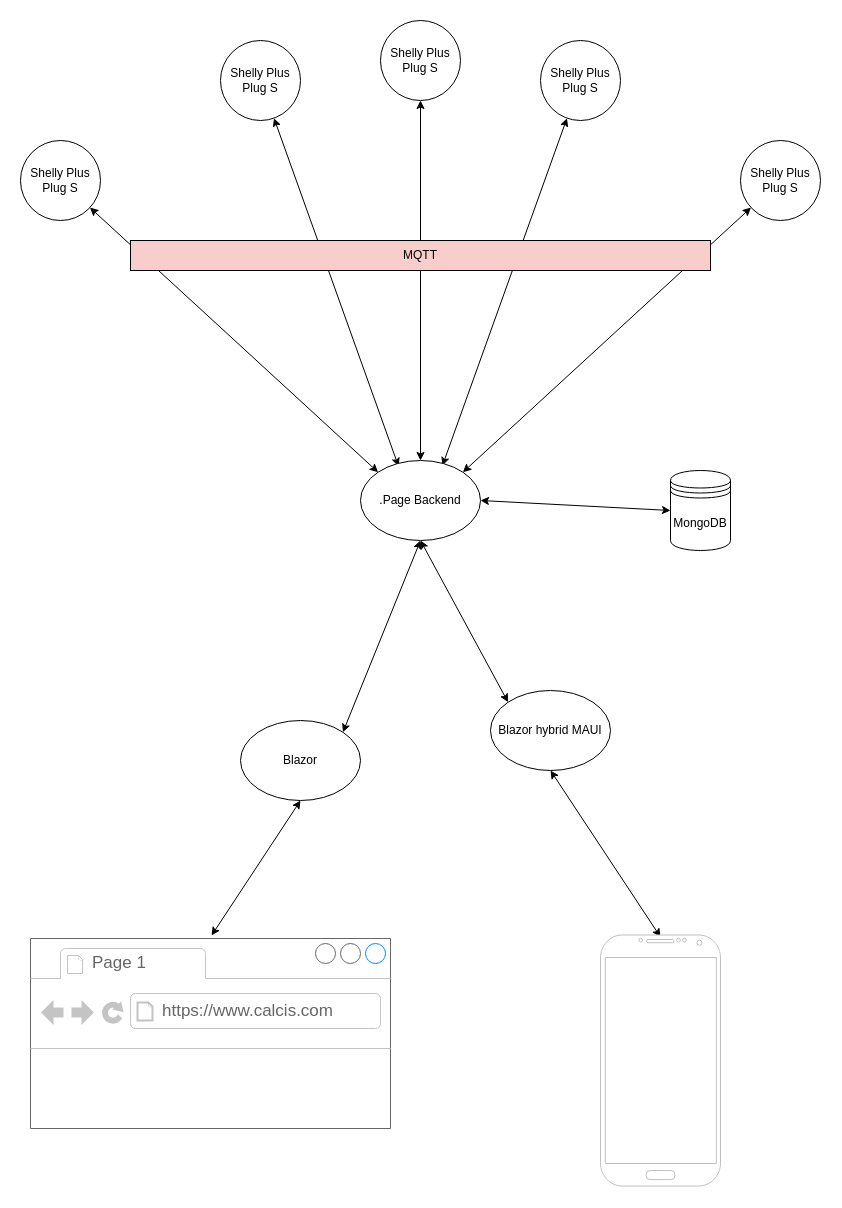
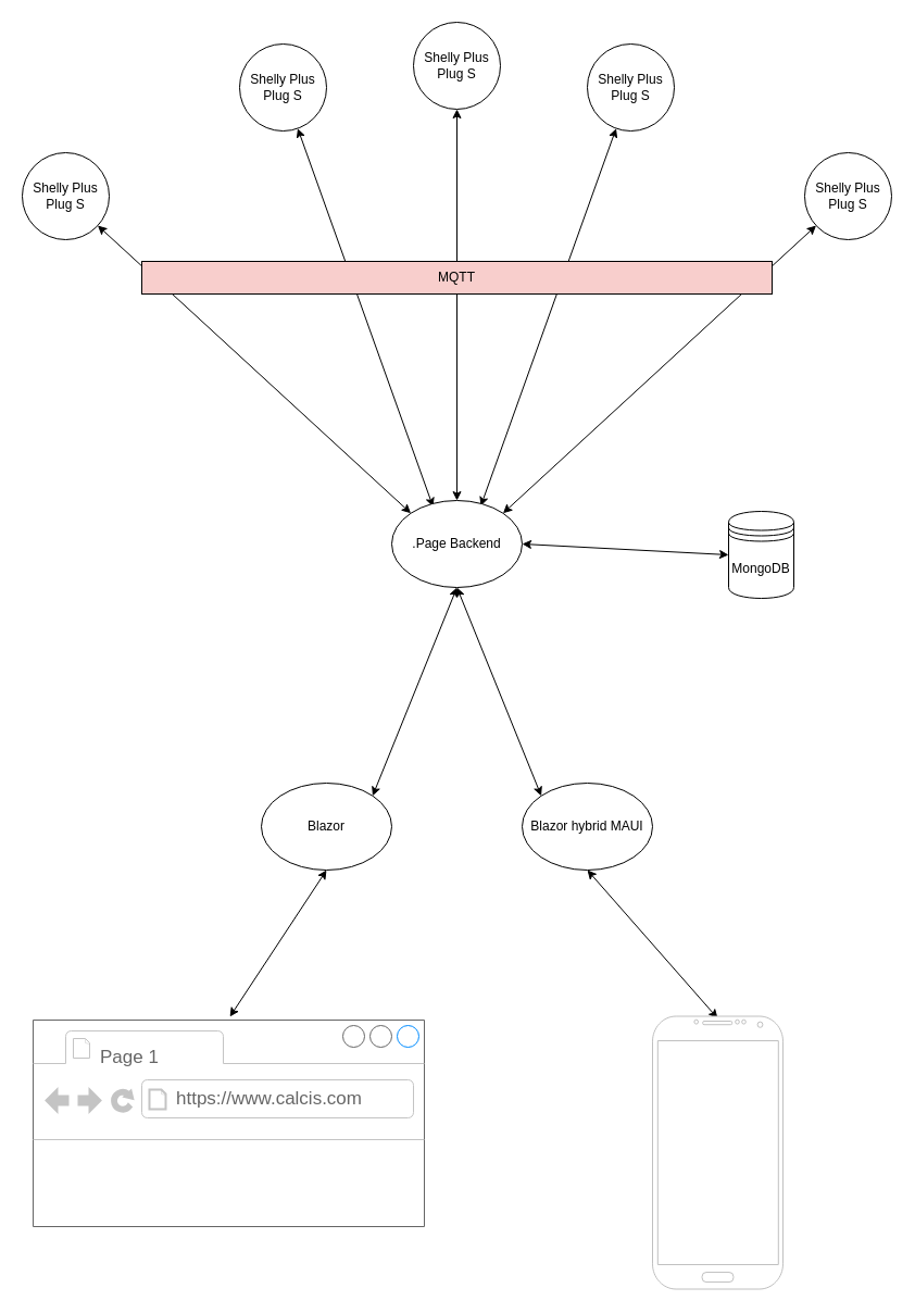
- <mxCell id="22" value="Blazor hybrid MAUI" style="ellipse;whiteSpace=wrap;html=1;" parent="1" vertex="1"><mxGeometry x="490" y="690" width="120" height="80" as="geometry" /></mxCell>
+ <mxCell id="22" value="Blazor hybrid MAUI" style="ellipse;whiteSpace=wrap;html=1;" parent="1" vertex="1"><mxGeometry x="480" y="720" width="120" height="80" as="geometry" /></mxCell>
- <mxCell id="17" value="Page 1" style="strokeWidth=1;shadow=0;dashed=0;align=center;html=1;shape=mxgraph.mockup.containers.anchor;fontSize=17;fontColor=#666666;align=left;whiteSpace=wrap;" parent="16" vertex="1"><mxGeometry x="60" y="12" width="110" height="26" as="geometry" /></mxCell>
+ <mxCell id="17" value="Page 1" style="strokeWidth=1;shadow=0;dashed=0;align=center;html=1;shape=mxgraph.mockup.containers.anchor;fontSize=17;fontColor=#666666;align=left;whiteSpace=wrap;" parent="16" vertex="1"><mxGeometry x="60" y="22" width="110" height="26" as="geometry" /></mxCell>
